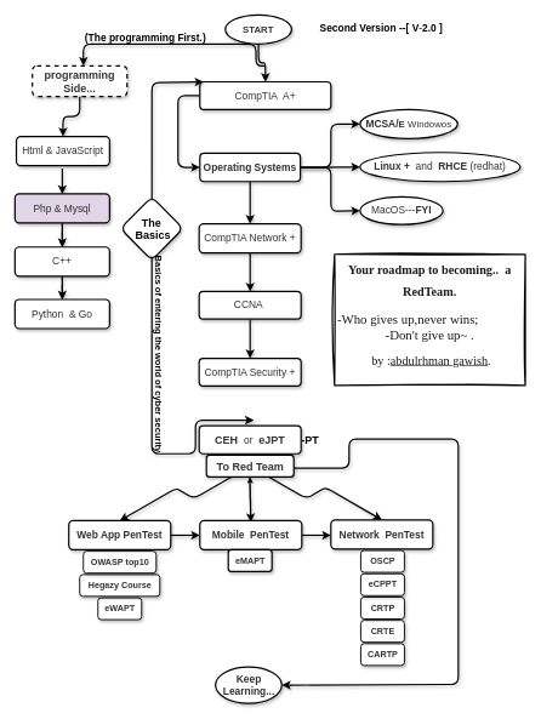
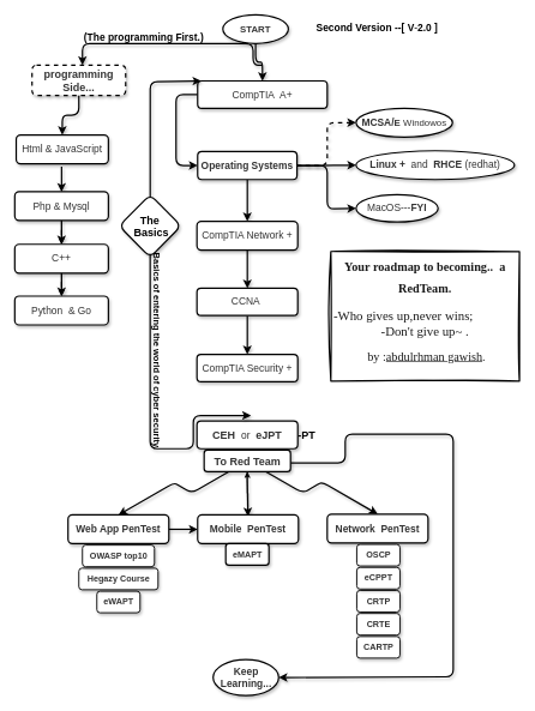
- <mxCell id="7" value="" style="edgeStyle=orthogonalEdgeStyle;rounded=1;orthogonalLoop=1;jettySize=auto;html=1;fillColor=#f5f5f5;strokeColor=#000000;strokeWidth=2;shadow=1;snapToPoint=0;fixDash=0;metaEdit=0;enumerate=0;comic=0;deletable=1;backgroundOutline=0;align=center;" parent="1" source="11" target="12" edge="1"><mxGeometry relative="1" as="geometry"><Array as="points"><mxPoint x="454" y="230" /><mxPoint x="454" y="170" /></Array></mxGeometry></mxCell>
+ <mxCell id="7" value="" style="edgeStyle=orthogonalEdgeStyle;rounded=1;orthogonalLoop=1;jettySize=auto;html=1;fillColor=#f5f5f5;strokeColor=#000000;strokeWidth=2;shadow=1;snapToPoint=0;fixDash=0;metaEdit=0;enumerate=0;comic=0;deletable=1;backgroundOutline=0;align=center;dashed=1;" parent="1" source="11" target="12" edge="1"><mxGeometry relative="1" as="geometry"><Array as="points"><mxPoint x="454" y="230" /><mxPoint x="454" y="170" /></Array></mxGeometry></mxCell>
- <mxCell id="48" value="&lt;font style=&quot;font-size: 14px;&quot;&gt;Php &amp;amp; Mysql&lt;/font&gt;" style="rounded=1;whiteSpace=wrap;html=1;fillColor=#e1d5e7;strokeColor=#000000;fontColor=#333333;strokeWidth=2;shadow=1;snapToPoint=0;fixDash=0;metaEdit=0;enumerate=0;comic=0;deletable=1;backgroundOutline=0;align=center;fontSize=14;" parent="1" vertex="1"><mxGeometry x="20" y="266" width="130" height="40" as="geometry" /></mxCell>
+ <mxCell id="48" value="&lt;font style=&quot;font-size: 14px;&quot;&gt;Php &amp;amp; Mysql&lt;/font&gt;" style="rounded=1;whiteSpace=wrap;html=1;fillColor=#ffffff;strokeColor=#000000;fontColor=#333333;strokeWidth=2;shadow=1;snapToPoint=0;fixDash=0;metaEdit=0;enumerate=0;comic=0;deletable=1;backgroundOutline=0;align=center;fontSize=14;" parent="1" vertex="1"><mxGeometry x="20" y="266" width="130" height="40" as="geometry" /></mxCell>
- <mxCell id="29" value="" style="edgeStyle=orthogonalEdgeStyle;rounded=1;orthogonalLoop=1;jettySize=auto;html=1;fillColor=#f5f5f5;strokeColor=#000000;strokeWidth=2;shadow=1;snapToPoint=0;fixDash=0;metaEdit=0;enumerate=0;comic=0;deletable=1;backgroundOutline=0;align=center;" parent="1" source="31" target="32" edge="1"><mxGeometry relative="1" as="geometry"><Array as="points"><mxPoint x="344" y="754" /></Array></mxGeometry></mxCell>
